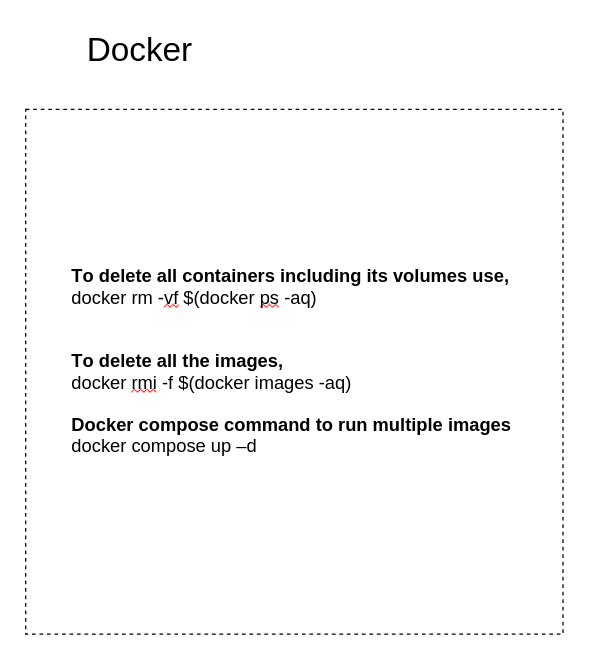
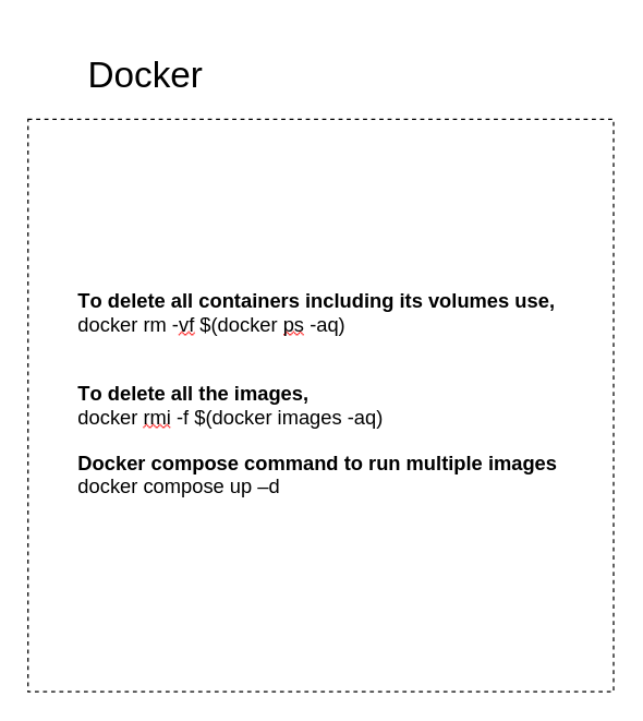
- <mxCell id="2" value="&lt;span style=&quot;accent-color: auto; place-content: normal; place-items: normal; place-self: auto; alignment-baseline: auto; animation: 0s ease 0s 1 normal none running none; animation-composition: replace; app-region: none; appearance: none; aspect-ratio: auto; backdrop-filter: none; backface-visibility: visible; background: none 0% 0% / auto repeat scroll padding-box border-box rgba(0, 0, 0, 0); background-blend-mode: normal; baseline-shift: 0px; baseline-source: auto; border-image: none 100% / 1 / 0 stretch; border-color: rgb(0, 0, 0); border-collapse: separate; border-end-end-radius: 0px; border-end-start-radius: 0px; border-width: 0px; border-style: none; border-spacing: 0px; border-start-end-radius: 0px; border-start-start-radius: 0px; border-radius: 0px; inset: auto; box-shadow: none; box-sizing: content-box; break-after: auto; break-before: auto; break-inside: auto; buffered-rendering: auto; caption-side: top; caret-color: rgb(0, 0, 0); clear: none; clip: auto; clip-path: none; clip-rule: nonzero; color: rgb(0, 0, 0); color-interpolation: srgb; color-interpolation-filters: linearrgb; color-rendering: auto; color-scheme: normal; columns: auto; column-fill: balance; gap: normal; column-rule: 0px none rgb(0, 0, 0); column-span: none; contain: none; contain-intrinsic-block-size: none; contain-intrinsic-size: none; contain-intrinsic-inline-size: none; container: none; content: normal; content-visibility: visible; counter-increment: none; counter-reset: none; counter-set: none; cursor: text; cx: 0px; cy: 0px; d: none; direction: ltr; display: inline; dominant-baseline: auto; empty-cells: show; fill: rgb(0, 0, 0); fill-opacity: 1; fill-rule: nonzero; filter: none; flex: 0 1 auto; flex-flow: row nowrap; float: none; flood-color: rgb(0, 0, 0); flood-opacity: 1; font-family: WordVisi_MSFontService, &amp;quot;Calibri Light&amp;quot;, sans-serif; font-feature-settings: normal; font-kerning: none; font-optical-sizing: auto; font-palette: normal; font-size: 26.667px; font-stretch: 100%; font-style: normal; font-synthesis: weight style small-caps; font-variant: no-common-ligatures no-discretionary-ligatures no-historical-ligatures no-contextual; font-variation-settings: normal; font-weight: 400; forced-color-adjust: auto; grid-area: auto / auto / auto / auto; grid: auto-flow auto / none; height: auto; hyphenate-character: auto; hyphenate-limit-chars: auto; hyphens: manual; image-orientation: from-image; image-rendering: auto; initial-letter: normal; inline-size: auto; inset-block: auto; inset-inline: auto; isolation: auto; letter-spacing: normal; lighting-color: rgb(255, 255, 255); line-height: 31px; list-style: outside none disc; margin: 0px; marker: none; mask: none; mask-type: luminance; math-depth: 0; math-shift: normal; math-style: normal; max-height: none; max-width: none; min-height: 0px; min-width: 0px; mix-blend-mode: normal; object-fit: fill; object-position: 50% 50%; object-view-box: none; offset: none 0px auto 0deg; opacity: 1; order: 0; orphans: 2; outline: rgb(0, 0, 0) none 0px; outline-offset: 0px; overflow: visible; overflow-anchor: auto; overflow-clip-margin: 0px; overflow-wrap: break-word; overscroll-behavior-block: auto; overscroll-behavior-inline: auto; overscroll-behavior: auto; padding: 0px; page: auto; paint-order: normal; perspective: none; perspective-origin: 0px 0px; pointer-events: none; position: static; quotes: auto; r: 0px; resize: none; rotate: none; ruby-position: over; rx: auto; ry: auto; scale: none; scroll-behavior: auto; scroll-margin-block: 0px; scroll-margin: 0px; scroll-margin-inline: 0px; scroll-padding-block: auto; scroll-padding: auto; scroll-padding-inline: auto; scroll-snap-align: none; scroll-snap-stop: normal; scroll-snap-type: none; scrollbar-gutter: auto; shape-image-threshold: 0; shape-margin: 0px; shape-outside: none; shape-rendering: auto; speak: normal; stop-color: rgb(0, 0, 0); stop-opacity: 1; stroke: none; stroke-dasharray: none; stroke-dashoffset: 0px; stroke-linecap: butt; stroke-linejoin: miter; stroke-miterlimit: 4; stroke-opacity: 1; stroke-width: 1px; tab-size: 8; table-layout: auto; text-align: left; text-align-last: auto; text-anchor: start; text-combine-upright: none; text-decoration: none solid rgb(0, 0, 0); text-decoration-skip-ink: auto; text-emphasis: none rgb(0, 0, 0); text-emphasis-position: over; text-indent: 0px; text-orientation: mixed; text-overflow: clip; text-rendering: auto; text-shadow: none; text-size-adjust: auto; text-transform: none; text-underline-offset: auto; text-underline-position: auto; white-space: normal; touch-action: auto; transform: none; transform-box: view-box; transform-origin: 0px 0px; transform-style: flat; transition: all 0s ease 0s; translate: none; unicode-bidi: normal; user-select: text; vector-effect: none; vertical-align: baseline; view-transition-name: none; visibility: visible; border-block-end: 0px none rgb(0, 0, 0); border-block-start: 0px none rgb(0, 0, 0); border-inline-end: 0px none rgb(0, 0, 0); -webkit-border-image: none; border-inline-start: 0px none rgb(0, 0, 0); -webkit-box-align: stretch; -webkit-box-decoration-break: slice; -webkit-box-direction: normal; -webkit-box-flex: 0; -webkit-box-ordinal-group: 1; -webkit-box-orient: horizontal; -webkit-box-pack: start; -webkit-font-smoothing: auto; -webkit-highlight: none; -webkit-line-break: after-white-space; -webkit-locale: &amp;quot;en-US&amp;quot;; block-size: auto; margin-block: 0px; margin-inline: 0px; -webkit-mask-box-image-source: none; -webkit-mask-box-image-slice: 0 fill; -webkit-mask-box-image-width: auto; -webkit-mask-box-image-outset: 0; -webkit-mask-box-image-repeat: stretch; -webkit-mask: none 0% 0% / auto repeat border-box border-box; -webkit-mask-composite: source-over; max-block-size: none; max-inline-size: none; min-block-size: 0px; min-inline-size: 0px; padding-block: 0px; padding-inline: 0px; -webkit-print-color-adjust: economy; -webkit-rtl-ordering: logical; -webkit-ruby-position: before; -webkit-tap-highlight-color: rgba(0, 0, 0, 0); -webkit-text-combine: none; -webkit-text-decorations-in-effect: none; -webkit-text-fill-color: rgb(0, 0, 0); -webkit-text-orientation: vertical-right; -webkit-text-security: none; -webkit-text-stroke: 0px rgb(0, 0, 0); -webkit-user-drag: none; -webkit-user-modify: read-write; -webkit-writing-mode: horizontal-tb; widows: 2; width: auto; will-change: auto; word-break: normal; word-spacing: 0px; writing-mode: horizontal-tb; x: 0px; y: 0px; z-index: auto; zoom: 1;&quot; lang=&quot;EN-US&quot; class=&quot;TextRun SCXO193292782 BCX7&quot; data-contrast=&quot;auto&quot;&gt;&lt;span style=&quot;background-color: inherit;&quot; class=&quot;NormalTextRun SCXO193292782 BCX7&quot;&gt;Docker&lt;/span&gt;&lt;/span&gt;" style="text;html=1;align=center;verticalAlign=middle;resizable=0;points=[];autosize=1;strokeColor=none;fillColor=none;" vertex="1" parent="1"><mxGeometry x="56" y="20" width="110" height="40" as="geometry" /></mxCell>
+ <mxCell id="2" value="&lt;span style=&quot;accent-color: auto; place-content: normal; place-items: normal; place-self: auto; alignment-baseline: auto; animation: 0s ease 0s 1 normal none running none; animation-composition: replace; app-region: none; appearance: none; aspect-ratio: auto; backdrop-filter: none; backface-visibility: visible; background: none 0% 0% / auto repeat scroll padding-box border-box rgba(0, 0, 0, 0); background-blend-mode: normal; baseline-shift: 0px; baseline-source: auto; border-image: none 100% / 1 / 0 stretch; border-color: rgb(0, 0, 0); border-collapse: separate; border-end-end-radius: 0px; border-end-start-radius: 0px; border-width: 0px; border-style: none; border-spacing: 0px; border-start-end-radius: 0px; border-start-start-radius: 0px; border-radius: 0px; inset: auto; box-shadow: none; box-sizing: content-box; break-after: auto; break-before: auto; break-inside: auto; buffered-rendering: auto; caption-side: top; caret-color: rgb(0, 0, 0); clear: none; clip: auto; clip-path: none; clip-rule: nonzero; color: rgb(0, 0, 0); color-interpolation: srgb; color-interpolation-filters: linearrgb; color-rendering: auto; color-scheme: normal; columns: auto; column-fill: balance; gap: normal; column-rule: 0px none rgb(0, 0, 0); column-span: none; contain: none; contain-intrinsic-block-size: none; contain-intrinsic-size: none; contain-intrinsic-inline-size: none; container: none; content: normal; content-visibility: visible; counter-increment: none; counter-reset: none; counter-set: none; cursor: text; cx: 0px; cy: 0px; d: none; direction: ltr; display: inline; dominant-baseline: auto; empty-cells: show; fill: rgb(0, 0, 0); fill-opacity: 1; fill-rule: nonzero; filter: none; flex: 0 1 auto; flex-flow: row nowrap; float: none; flood-color: rgb(0, 0, 0); flood-opacity: 1; font-family: WordVisi_MSFontService, &amp;quot;Calibri Light&amp;quot;, sans-serif; font-feature-settings: normal; font-kerning: none; font-optical-sizing: auto; font-palette: normal; font-size: 26.667px; font-stretch: 100%; font-style: normal; font-synthesis: weight style small-caps; font-variant: no-common-ligatures no-discretionary-ligatures no-historical-ligatures no-contextual; font-variation-settings: normal; font-weight: 400; forced-color-adjust: auto; grid-area: auto / auto / auto / auto; grid: auto-flow auto / none; height: auto; hyphenate-character: auto; hyphenate-limit-chars: auto; hyphens: manual; image-orientation: from-image; image-rendering: auto; initial-letter: normal; inline-size: auto; inset-block: auto; inset-inline: auto; isolation: auto; letter-spacing: normal; lighting-color: rgb(255, 255, 255); line-height: 31px; list-style: outside none disc; margin: 0px; marker: none; mask: none; mask-type: luminance; math-depth: 0; math-shift: normal; math-style: normal; max-height: none; max-width: none; min-height: 0px; min-width: 0px; mix-blend-mode: normal; object-fit: fill; object-position: 50% 50%; object-view-box: none; offset: none 0px auto 0deg; opacity: 1; order: 0; orphans: 2; outline: rgb(0, 0, 0) none 0px; outline-offset: 0px; overflow: visible; overflow-anchor: auto; overflow-clip-margin: 0px; overflow-wrap: break-word; overscroll-behavior-block: auto; overscroll-behavior-inline: auto; overscroll-behavior: auto; padding: 0px; page: auto; paint-order: normal; perspective: none; perspective-origin: 0px 0px; pointer-events: none; position: static; quotes: auto; r: 0px; resize: none; rotate: none; ruby-position: over; rx: auto; ry: auto; scale: none; scroll-behavior: auto; scroll-margin-block: 0px; scroll-margin: 0px; scroll-margin-inline: 0px; scroll-padding-block: auto; scroll-padding: auto; scroll-padding-inline: auto; scroll-snap-align: none; scroll-snap-stop: normal; scroll-snap-type: none; scrollbar-gutter: auto; shape-image-threshold: 0; shape-margin: 0px; shape-outside: none; shape-rendering: auto; speak: normal; stop-color: rgb(0, 0, 0); stop-opacity: 1; stroke: none; stroke-dasharray: none; stroke-dashoffset: 0px; stroke-linecap: butt; stroke-linejoin: miter; stroke-miterlimit: 4; stroke-opacity: 1; stroke-width: 1px; tab-size: 8; table-layout: auto; text-align: left; text-align-last: auto; text-anchor: start; text-combine-upright: none; text-decoration: none solid rgb(0, 0, 0); text-decoration-skip-ink: auto; text-emphasis: none rgb(0, 0, 0); text-emphasis-position: over; text-indent: 0px; text-orientation: mixed; text-overflow: clip; text-rendering: auto; text-shadow: none; text-size-adjust: auto; text-transform: none; text-underline-offset: auto; text-underline-position: auto; white-space: normal; touch-action: auto; transform: none; transform-box: view-box; transform-origin: 0px 0px; transform-style: flat; transition: all 0s ease 0s; translate: none; unicode-bidi: normal; user-select: text; vector-effect: none; vertical-align: baseline; view-transition-name: none; visibility: visible; border-block-end: 0px none rgb(0, 0, 0); border-block-start: 0px none rgb(0, 0, 0); border-inline-end: 0px none rgb(0, 0, 0); -webkit-border-image: none; border-inline-start: 0px none rgb(0, 0, 0); -webkit-box-align: stretch; -webkit-box-decoration-break: slice; -webkit-box-direction: normal; -webkit-box-flex: 0; -webkit-box-ordinal-group: 1; -webkit-box-orient: horizontal; -webkit-box-pack: start; -webkit-font-smoothing: auto; -webkit-highlight: none; -webkit-line-break: after-white-space; -webkit-locale: &amp;quot;en-US&amp;quot;; block-size: auto; margin-block: 0px; margin-inline: 0px; -webkit-mask-box-image-source: none; -webkit-mask-box-image-slice: 0 fill; -webkit-mask-box-image-width: auto; -webkit-mask-box-image-outset: 0; -webkit-mask-box-image-repeat: stretch; -webkit-mask: none 0% 0% / auto repeat border-box border-box; -webkit-mask-composite: source-over; max-block-size: none; max-inline-size: none; min-block-size: 0px; min-inline-size: 0px; padding-block: 0px; padding-inline: 0px; -webkit-print-color-adjust: economy; -webkit-rtl-ordering: logical; -webkit-ruby-position: before; -webkit-tap-highlight-color: rgba(0, 0, 0, 0); -webkit-text-combine: none; -webkit-text-decorations-in-effect: none; -webkit-text-fill-color: rgb(0, 0, 0); -webkit-text-orientation: vertical-right; -webkit-text-security: none; -webkit-text-stroke: 0px rgb(0, 0, 0); -webkit-user-drag: none; -webkit-user-modify: read-write; -webkit-writing-mode: horizontal-tb; widows: 2; width: auto; will-change: auto; word-break: normal; word-spacing: 0px; writing-mode: horizontal-tb; x: 0px; y: 0px; z-index: auto; zoom: 1;&quot; lang=&quot;EN-US&quot; class=&quot;TextRun SCXO193292782 BCX7&quot; data-contrast=&quot;auto&quot;&gt;&lt;span style=&quot;background-color: inherit;&quot; class=&quot;NormalTextRun SCXO193292782 BCX7&quot;&gt;Docker&lt;/span&gt;&lt;/span&gt;" style="text;html=1;align=center;verticalAlign=middle;resizable=0;points=[];autosize=1;strokeColor=none;fillColor=none;" vertex="1" parent="1"><mxGeometry x="51" y="35" width="110" height="40" as="geometry" /></mxCell>
